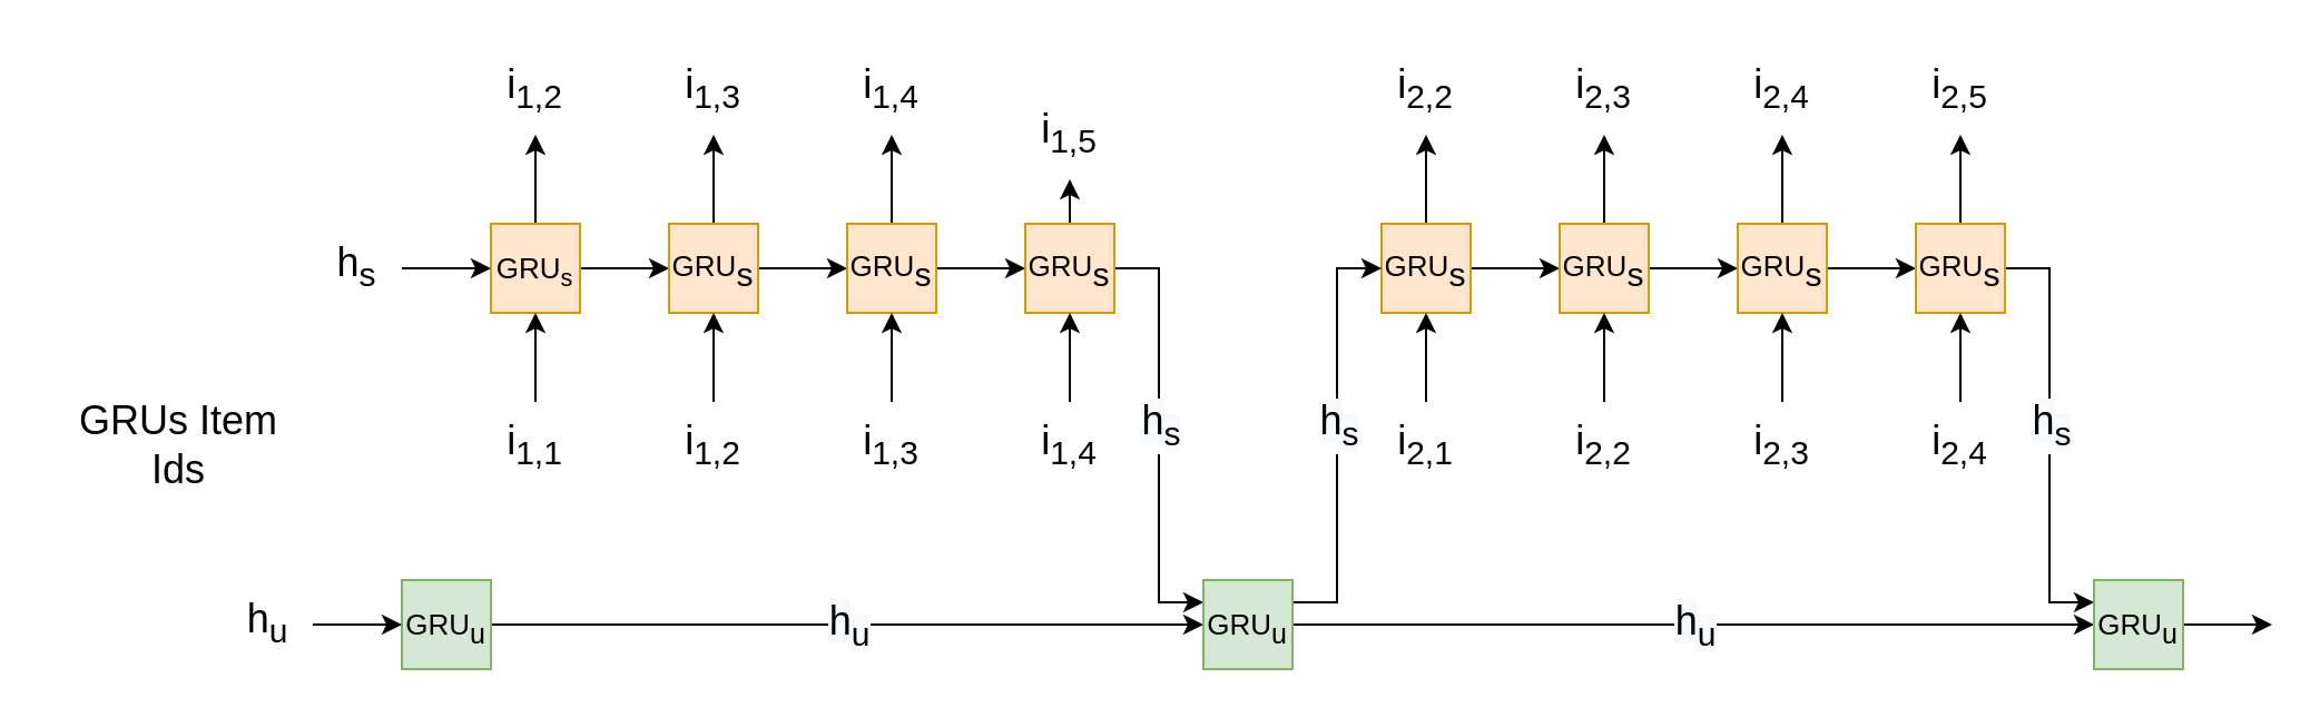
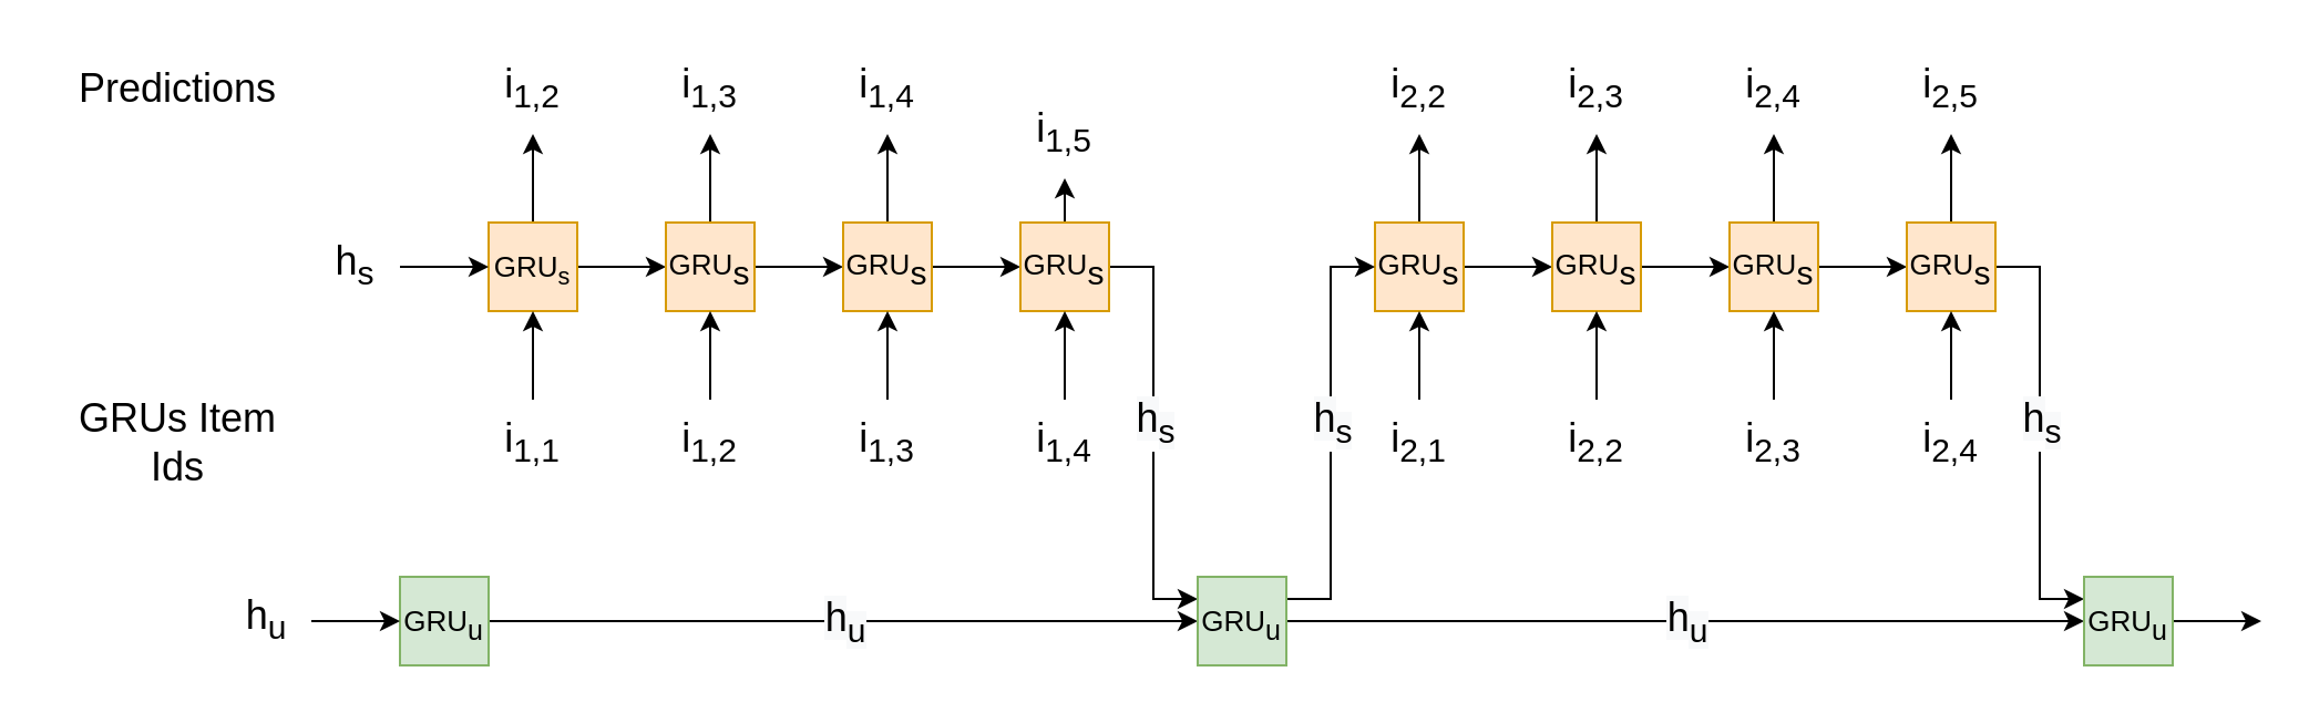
+ <mxCell id="67" value="Predictions" style="text;html=1;strokeColor=none;fillColor=none;align=center;verticalAlign=middle;whiteSpace=wrap;rounded=0;fontSize=18;" parent="1" vertex="1"><mxGeometry x="20" y="20" width="120" height="40" as="geometry" /></mxCell>
